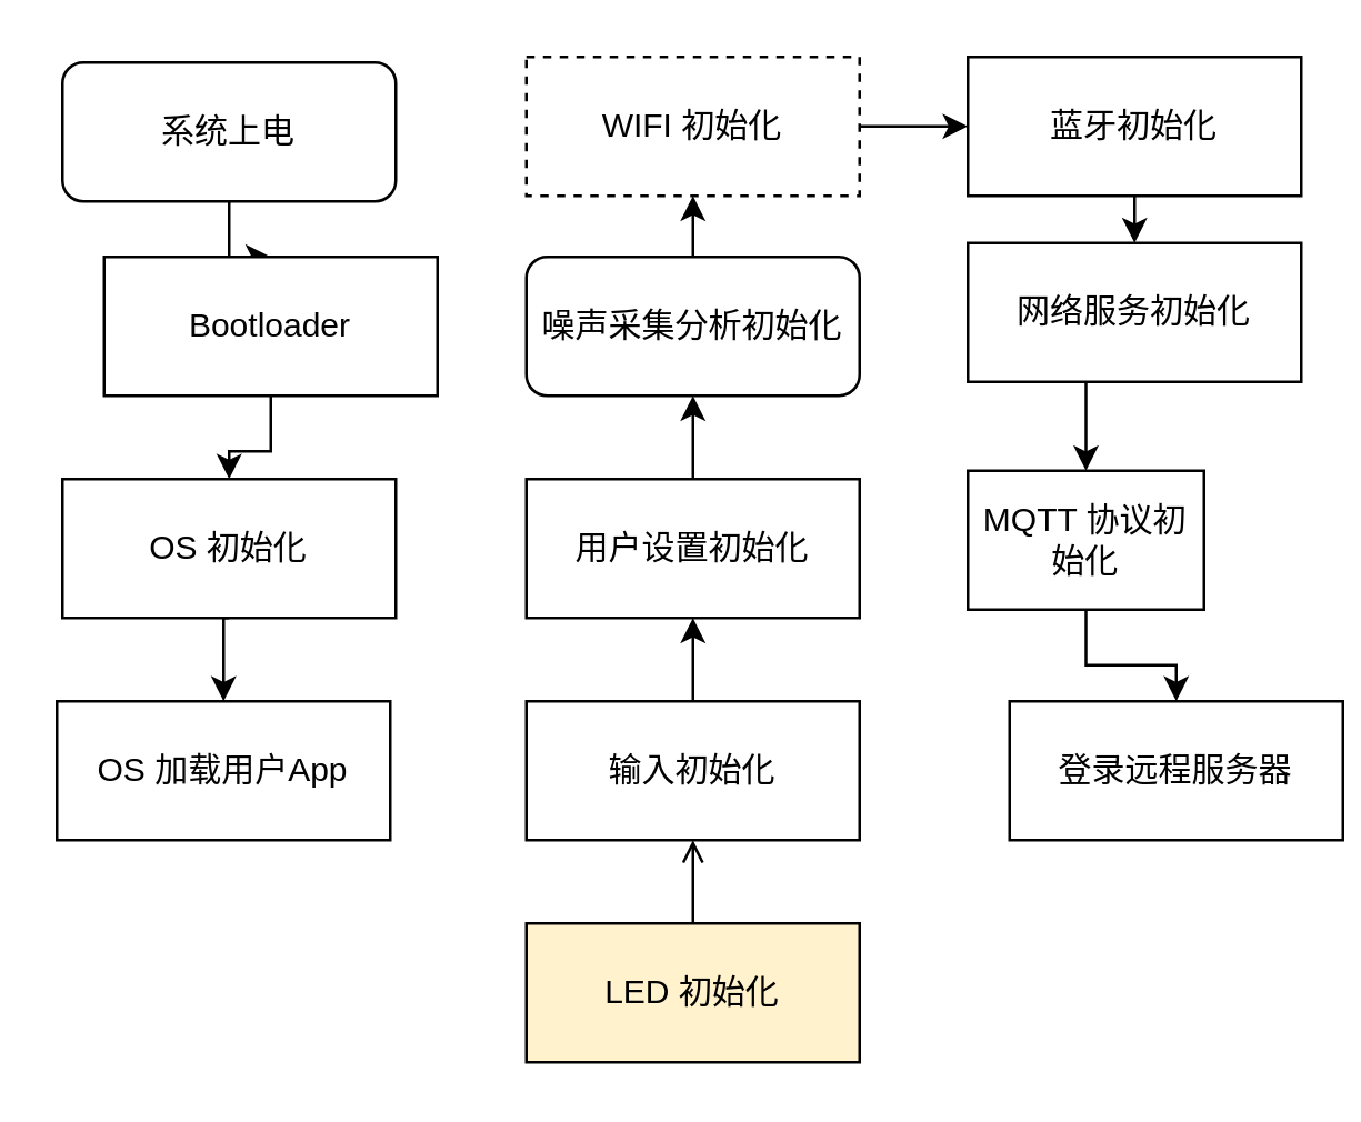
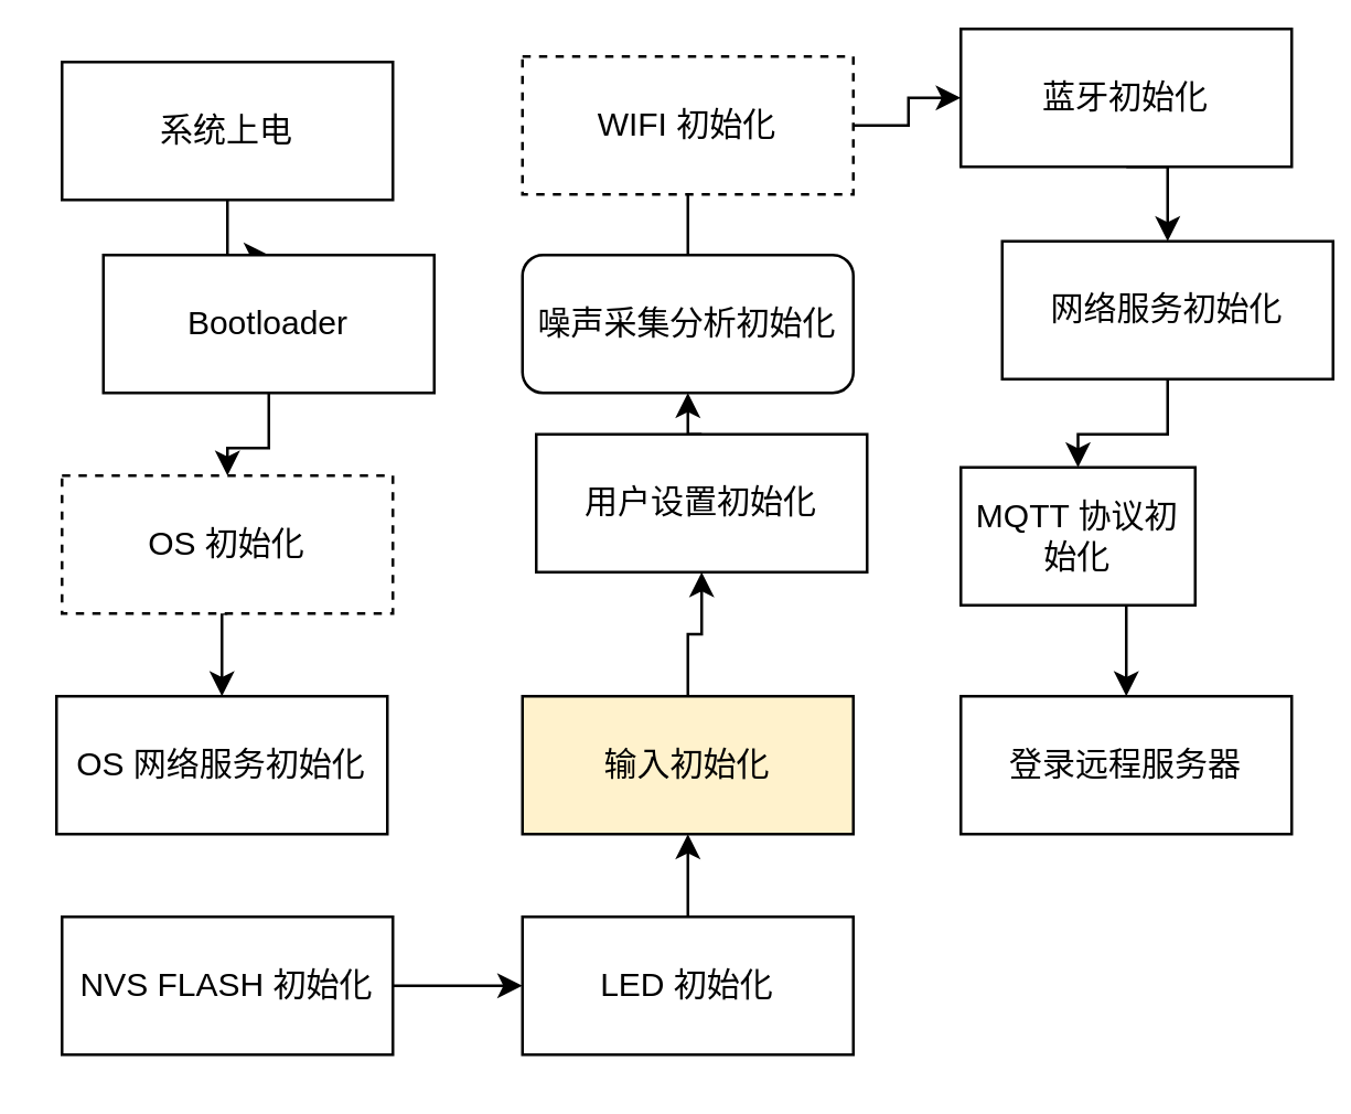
- <mxCell id="22" value="蓝牙初始化" style="rounded=0;whiteSpace=wrap;html=1;" vertex="1" parent="1"><mxGeometry x="348" y="20" width="120" height="50" as="geometry" /></mxCell>
+ <mxCell id="22" value="蓝牙初始化" style="rounded=0;whiteSpace=wrap;html=1;" vertex="1" parent="1"><mxGeometry x="348" y="10" width="120" height="50" as="geometry" /></mxCell>
- <mxCell id="3" value="系统上电" style="whiteSpace=wrap;html=1;rounded=1;" vertex="1" parent="1"><mxGeometry x="22" y="22" width="120" height="50" as="geometry" /></mxCell>
+ <mxCell id="3" value="系统上电" style="rounded=0;whiteSpace=wrap;html=1;" vertex="1" parent="1"><mxGeometry x="22" y="22" width="120" height="50" as="geometry" /></mxCell>
- <mxCell id="17" style="edgeStyle=orthogonalEdgeStyle;rounded=0;orthogonalLoop=1;jettySize=auto;html=1;exitX=0.5;exitY=0;exitDx=0;exitDy=0;entryX=0.5;entryY=1;entryDx=0;entryDy=0;" edge="1" parent="1" source="18" target="20"><mxGeometry relative="1" as="geometry" /></mxCell>
+ <mxCell id="17" style="edgeStyle=orthogonalEdgeStyle;rounded=0;orthogonalLoop=1;jettySize=auto;html=1;exitX=0.5;exitY=0;exitDx=0;exitDy=0;entryX=0.5;entryY=1;entryDx=0;entryDy=0;endArrow=none;" edge="1" parent="1" source="18" target="20"><mxGeometry relative="1" as="geometry" /></mxCell>
- <mxCell id="24" value="网络服务初始化" style="rounded=0;whiteSpace=wrap;html=1;" vertex="1" parent="1"><mxGeometry x="348" y="87" width="120" height="50" as="geometry" /></mxCell>
+ <mxCell id="24" value="网络服务初始化" style="rounded=0;whiteSpace=wrap;html=1;" vertex="1" parent="1"><mxGeometry x="363" y="87" width="120" height="50" as="geometry" /></mxCell>
- <mxCell id="7" value="OS 初始化" style="rounded=0;whiteSpace=wrap;html=1;" vertex="1" parent="1"><mxGeometry x="22" y="172" width="120" height="50" as="geometry" /></mxCell>
+ <mxCell id="7" value="OS 初始化" style="rounded=0;whiteSpace=wrap;html=1;dashed=1;" vertex="1" parent="1"><mxGeometry x="22" y="172" width="120" height="50" as="geometry" /></mxCell>
- <mxCell id="16" value="用户设置初始化" style="rounded=0;whiteSpace=wrap;html=1;" vertex="1" parent="1"><mxGeometry x="189" y="172" width="120" height="50" as="geometry" /></mxCell>
+ <mxCell id="16" value="用户设置初始化" style="rounded=0;whiteSpace=wrap;html=1;" vertex="1" parent="1"><mxGeometry x="194" y="157" width="120" height="50" as="geometry" /></mxCell>
- <mxCell id="8" value="OS 加载用户App" style="rounded=0;whiteSpace=wrap;html=1;" vertex="1" parent="1"><mxGeometry x="20" y="252" width="120" height="50" as="geometry" /></mxCell>
+ <mxCell id="8" value="OS 网络服务初始化" style="rounded=0;whiteSpace=wrap;html=1;" vertex="1" parent="1"><mxGeometry x="20" y="252" width="120" height="50" as="geometry" /></mxCell>
- <mxCell id="14" value="输入初始化" style="rounded=0;whiteSpace=wrap;html=1;" vertex="1" parent="1"><mxGeometry x="189" y="252" width="120" height="50" as="geometry" /></mxCell>
+ <mxCell id="14" value="输入初始化" style="rounded=0;whiteSpace=wrap;html=1;fillColor=#fff2cc;" vertex="1" parent="1"><mxGeometry x="189" y="252" width="120" height="50" as="geometry" /></mxCell>
- <mxCell id="27" value="登录远程服务器" style="rounded=0;whiteSpace=wrap;html=1;" vertex="1" parent="1"><mxGeometry x="363" y="252" width="120" height="50" as="geometry" /></mxCell>
+ <mxCell id="27" value="登录远程服务器" style="rounded=0;whiteSpace=wrap;html=1;" vertex="1" parent="1"><mxGeometry x="348" y="252" width="120" height="50" as="geometry" /></mxCell>
- <mxCell id="11" style="edgeStyle=orthogonalEdgeStyle;rounded=0;orthogonalLoop=1;jettySize=auto;html=1;exitX=0.5;exitY=0;exitDx=0;exitDy=0;entryX=0.5;entryY=1;entryDx=0;entryDy=0;endArrow=open;" edge="1" parent="1" source="12" target="14"><mxGeometry relative="1" as="geometry" /></mxCell>
+ <mxCell id="11" style="edgeStyle=orthogonalEdgeStyle;rounded=0;orthogonalLoop=1;jettySize=auto;html=1;exitX=0.5;exitY=0;exitDx=0;exitDy=0;entryX=0.5;entryY=1;entryDx=0;entryDy=0;" edge="1" parent="1" source="12" target="14"><mxGeometry relative="1" as="geometry" /></mxCell>
+ <mxCell id="10" value="NVS FLASH 初始化" style="rounded=0;whiteSpace=wrap;html=1;" vertex="1" parent="1"><mxGeometry x="22" y="332" width="120" height="50" as="geometry" /></mxCell>
+ <mxCell id="9" style="edgeStyle=orthogonalEdgeStyle;rounded=0;orthogonalLoop=1;jettySize=auto;html=1;exitX=1;exitY=0.5;exitDx=0;exitDy=0;entryX=0;entryY=0.5;entryDx=0;entryDy=0;" edge="1" parent="1" source="10" target="12"><mxGeometry relative="1" as="geometry" /></mxCell>
- <mxCell id="12" value="LED 初始化" style="rounded=0;whiteSpace=wrap;html=1;fillColor=#fff2cc;" vertex="1" parent="1"><mxGeometry x="189" y="332" width="120" height="50" as="geometry" /></mxCell>
+ <mxCell id="12" value="LED 初始化" style="rounded=0;whiteSpace=wrap;html=1;" vertex="1" parent="1"><mxGeometry x="189" y="332" width="120" height="50" as="geometry" /></mxCell>
